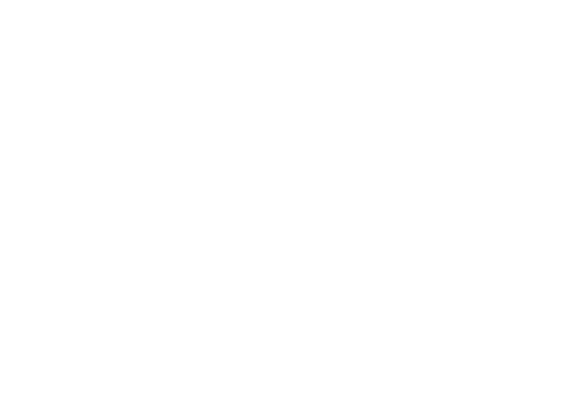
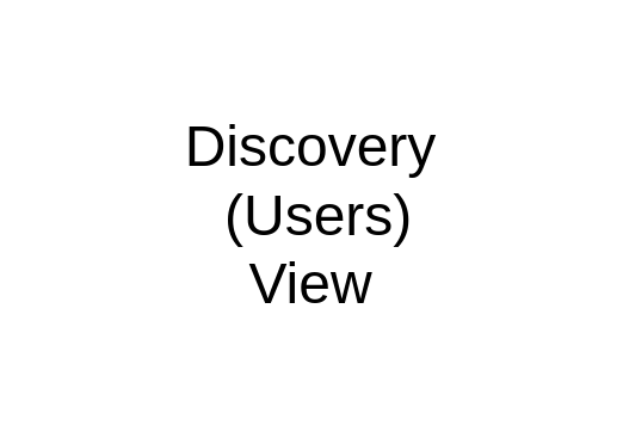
+ <mxCell id="2" value="Discovery&lt;br&gt;&amp;nbsp;(Users)&lt;br&gt;View" style="text;html=1;strokeColor=none;fillColor=none;align=center;verticalAlign=middle;whiteSpace=wrap;rounded=0;fontSize=48;opacity=30;" vertex="1" parent="1"><mxGeometry x="20" y="20" width="480" height="320" as="geometry" /></mxCell>
